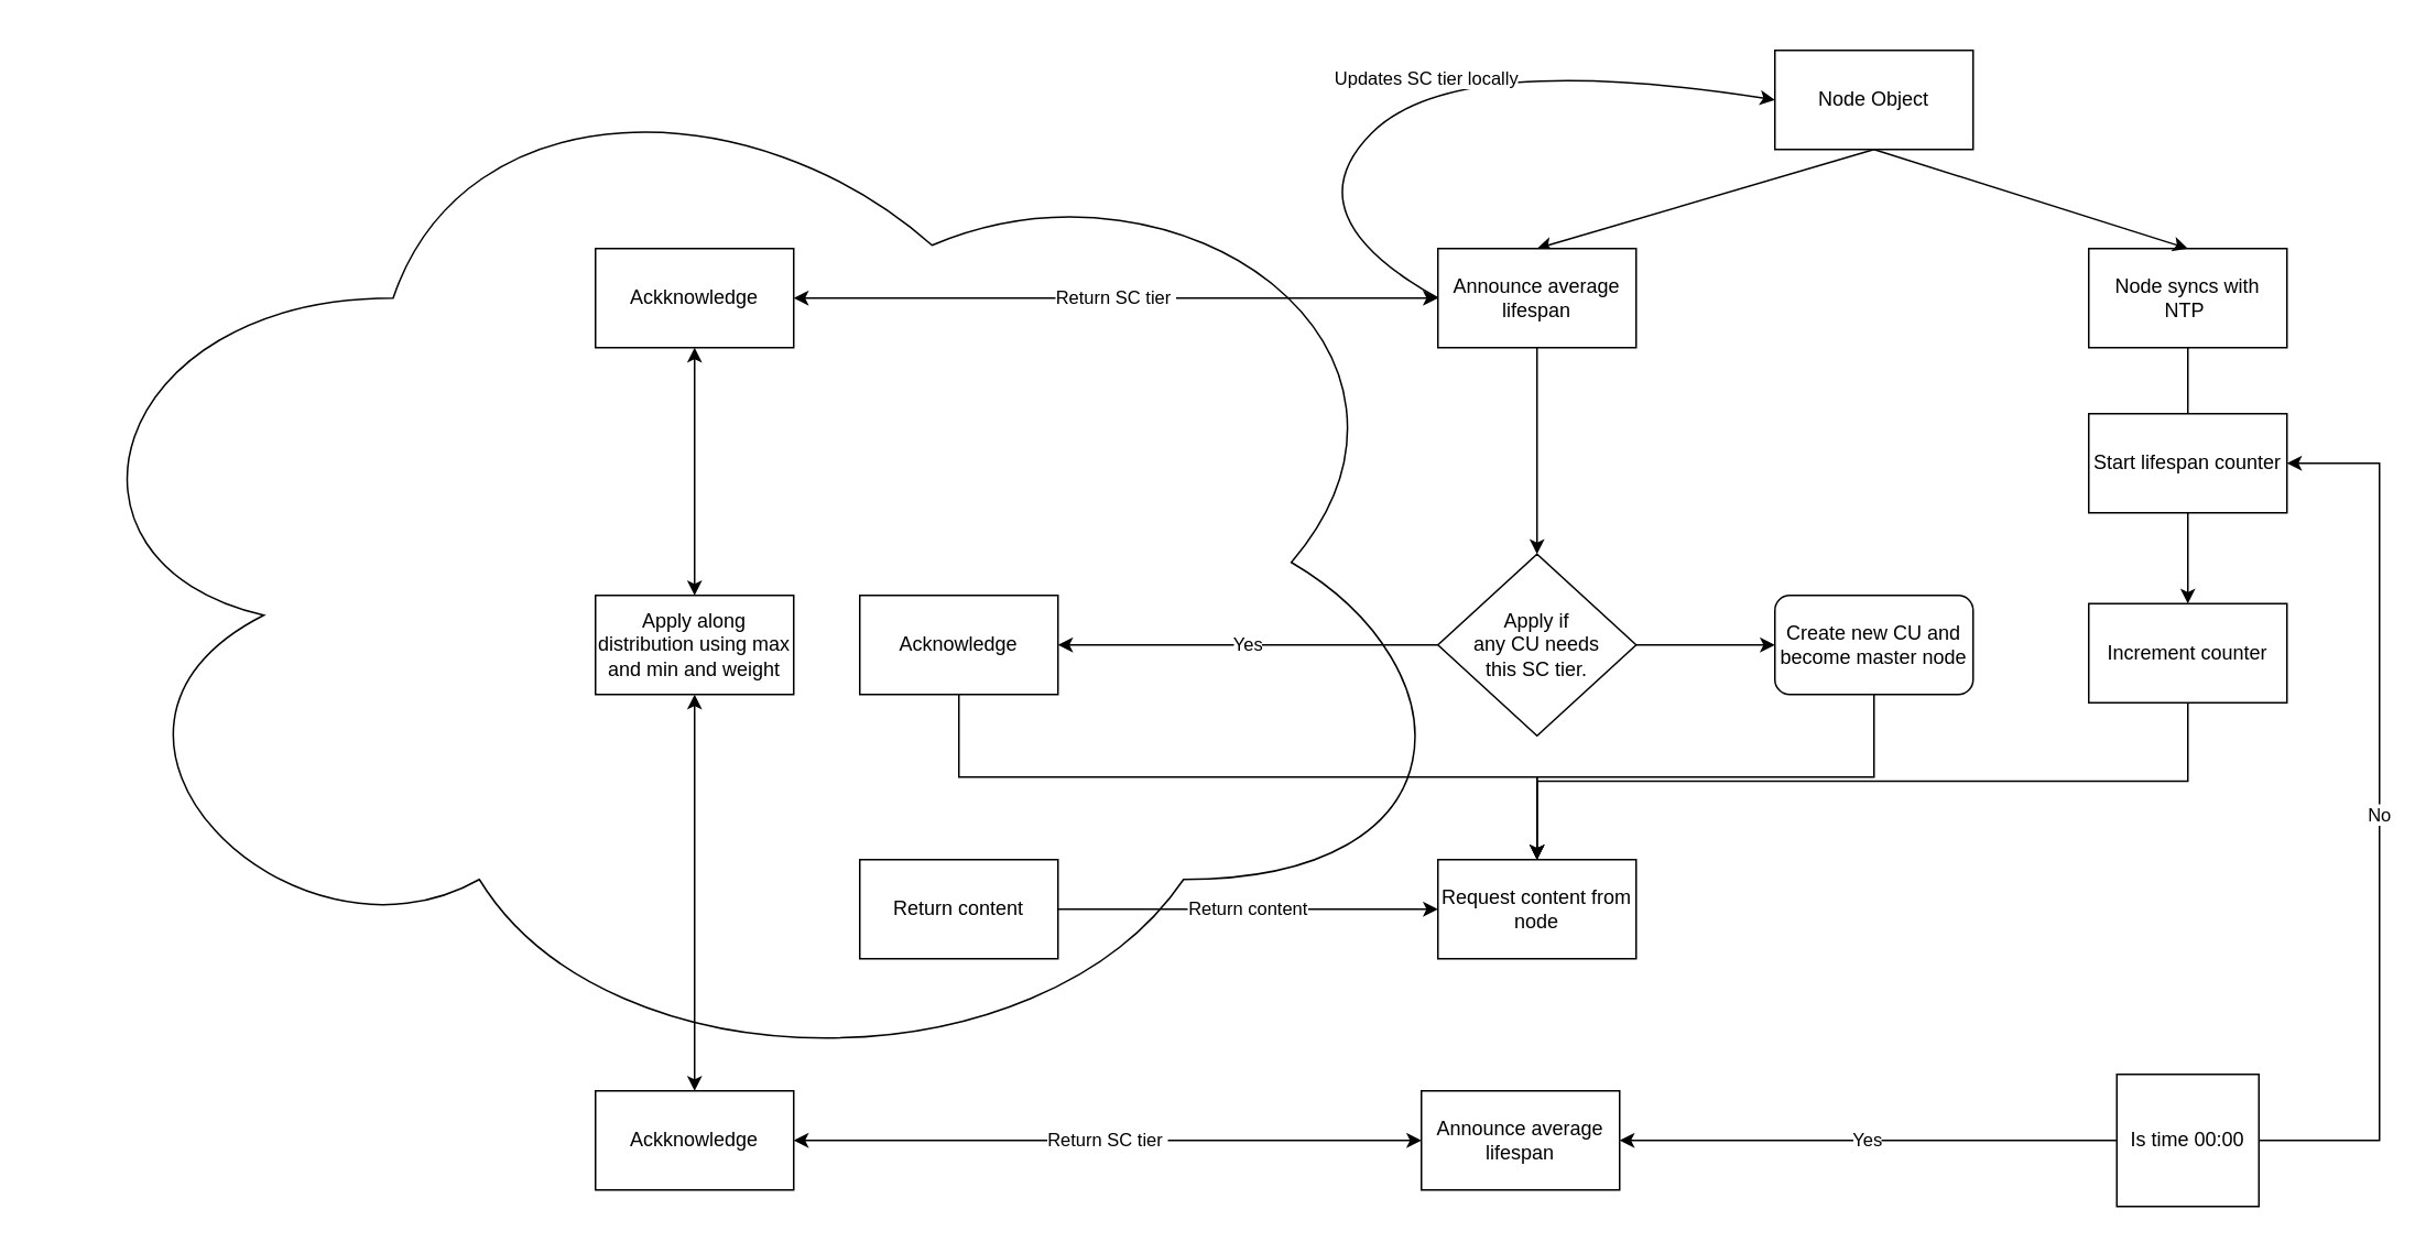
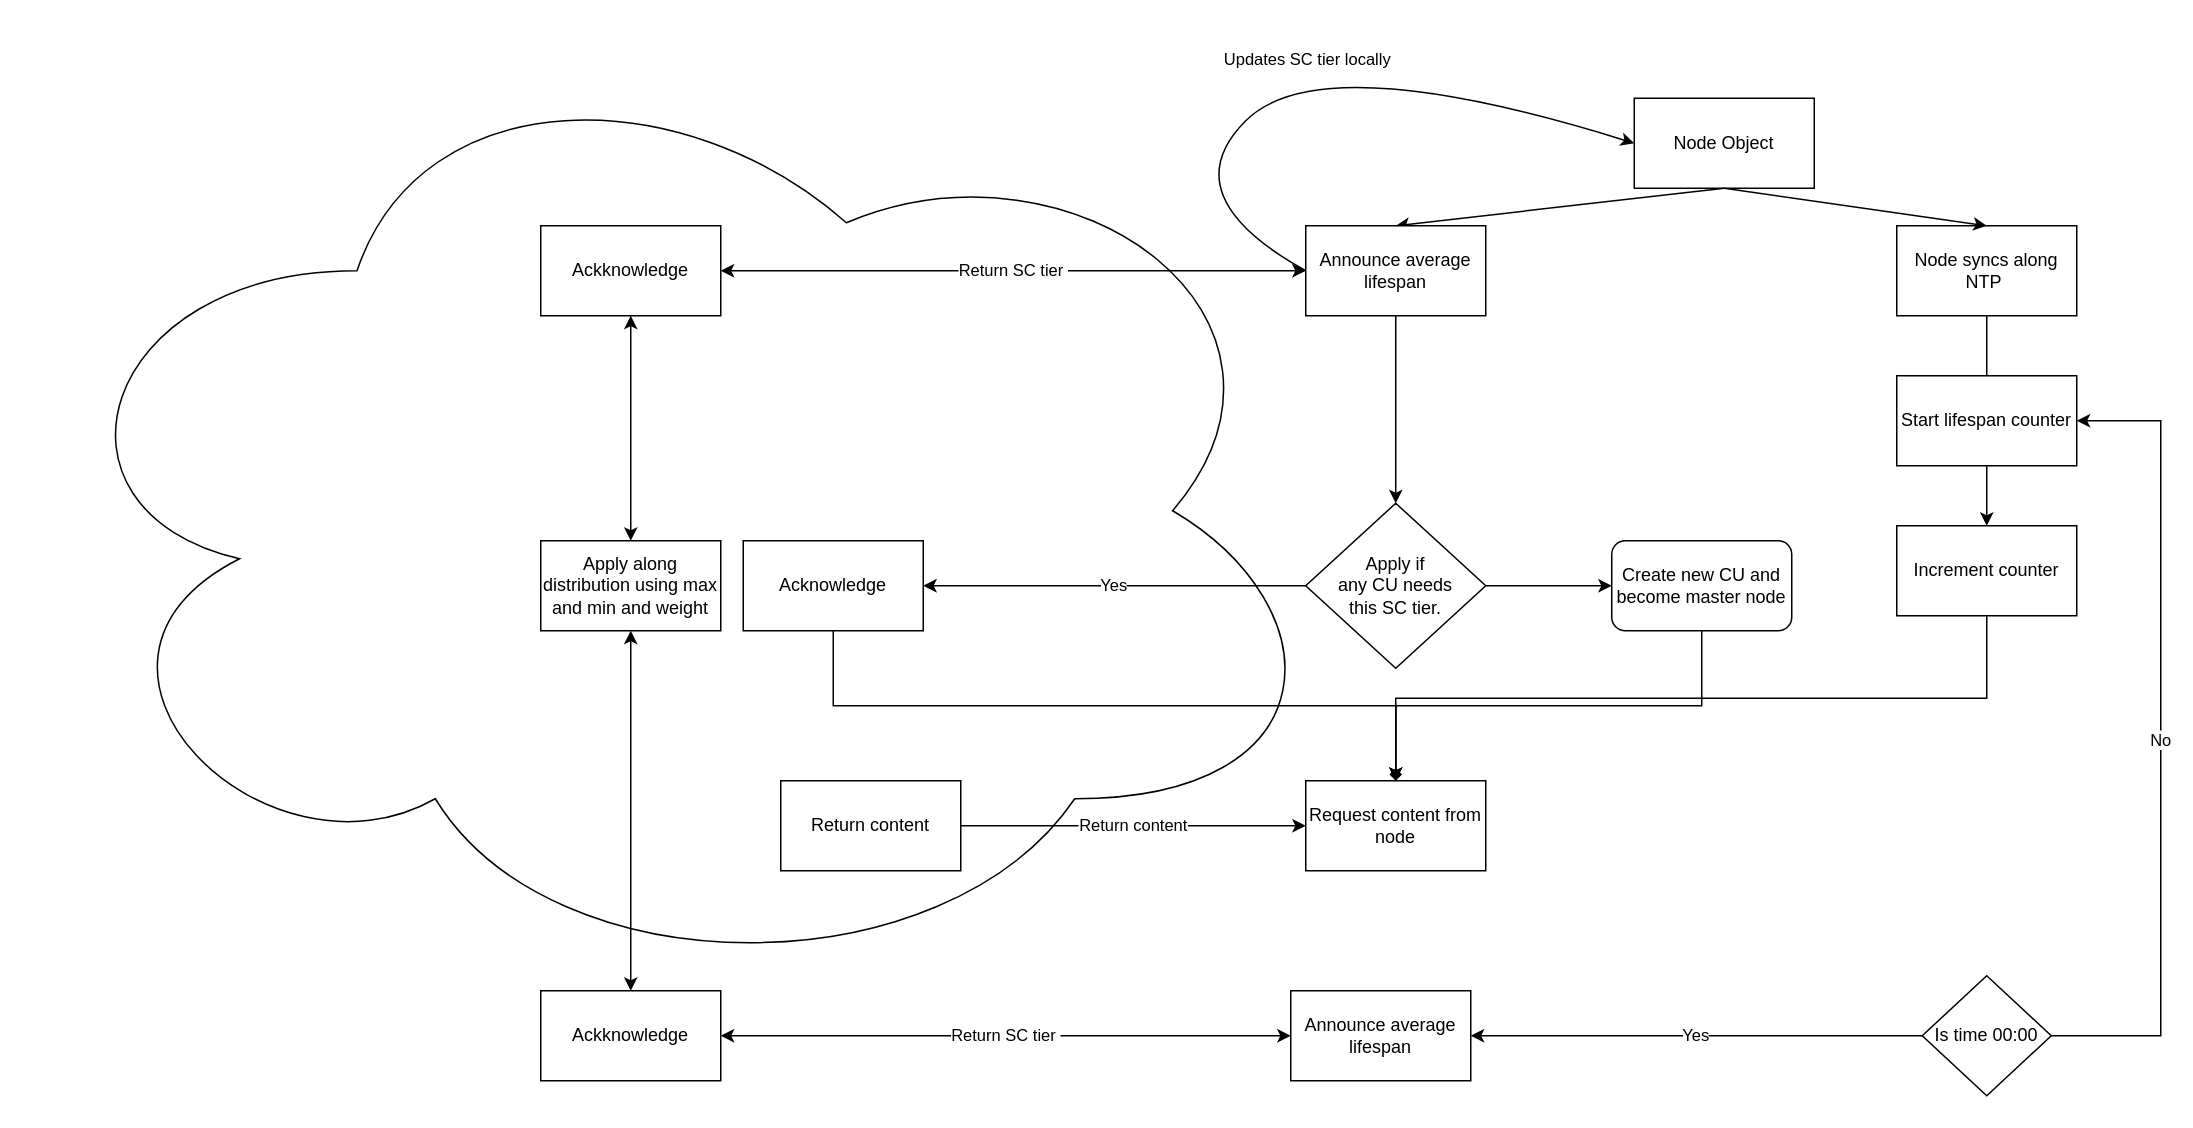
- <mxCell id="3" value="Node Object" style="rounded=0;whiteSpace=wrap;html=1;" vertex="1" parent="1"><mxGeometry x="1074" y="30" width="120" height="60" as="geometry" /></mxCell>
+ <mxCell id="3" value="Node Object" style="rounded=0;whiteSpace=wrap;html=1;" vertex="1" parent="1"><mxGeometry x="1089" y="65" width="120" height="60" as="geometry" /></mxCell>
- <mxCell id="4" value="Node syncs with NTP&amp;nbsp;" style="rounded=0;whiteSpace=wrap;html=1;" vertex="1" parent="1"><mxGeometry x="1264" y="150" width="120" height="60" as="geometry" /></mxCell>
+ <mxCell id="4" value="Node syncs along NTP&amp;nbsp;" style="rounded=0;whiteSpace=wrap;html=1;" vertex="1" parent="1"><mxGeometry x="1264" y="150" width="120" height="60" as="geometry" /></mxCell>
- <mxCell id="26" value="Acknowledge" style="rounded=0;whiteSpace=wrap;html=1;" vertex="1" parent="1"><mxGeometry x="520" y="360" width="120" height="60" as="geometry" /></mxCell>
+ <mxCell id="26" value="Acknowledge" style="rounded=0;whiteSpace=wrap;html=1;" vertex="1" parent="1"><mxGeometry x="495" y="360" width="120" height="60" as="geometry" /></mxCell>
- <mxCell id="15" value="Increment counter" style="rounded=0;whiteSpace=wrap;html=1;" vertex="1" parent="1"><mxGeometry x="1264" y="365" width="120" height="60" as="geometry" /></mxCell>
+ <mxCell id="15" value="Increment counter" style="rounded=0;whiteSpace=wrap;html=1;" vertex="1" parent="1"><mxGeometry x="1264" y="350" width="120" height="60" as="geometry" /></mxCell>
- <mxCell id="33" style="edgeStyle=orthogonalEdgeStyle;rounded=0;orthogonalLoop=1;jettySize=auto;html=1;exitX=0.5;exitY=1;exitDx=0;exitDy=0;entryX=0.5;entryY=0;entryDx=0;entryDy=0;" edge="1" parent="1" source="34" target="30"><mxGeometry relative="1" as="geometry"><mxPoint x="1134" y="520" as="targetPoint" /></mxGeometry></mxCell>
+ <mxCell id="33" style="edgeStyle=orthogonalEdgeStyle;rounded=0;orthogonalLoop=1;jettySize=auto;html=1;exitX=0.5;exitY=1;exitDx=0;exitDy=0;entryX=0.5;entryY=0;entryDx=0;entryDy=0;endArrow=diamond;" edge="1" parent="1" source="34" target="30"><mxGeometry relative="1" as="geometry"><mxPoint x="1134" y="520" as="targetPoint" /></mxGeometry></mxCell>
- <mxCell id="19" value="Is time 00:00" style="whiteSpace=wrap;html=1;rounded=0;" vertex="1" parent="1"><mxGeometry x="1281" y="650" width="86" height="80" as="geometry" /></mxCell>
+ <mxCell id="19" value="Is time 00:00" style="rhombus;whiteSpace=wrap;html=1;" vertex="1" parent="1"><mxGeometry x="1281" y="650" width="86" height="80" as="geometry" /></mxCell>
